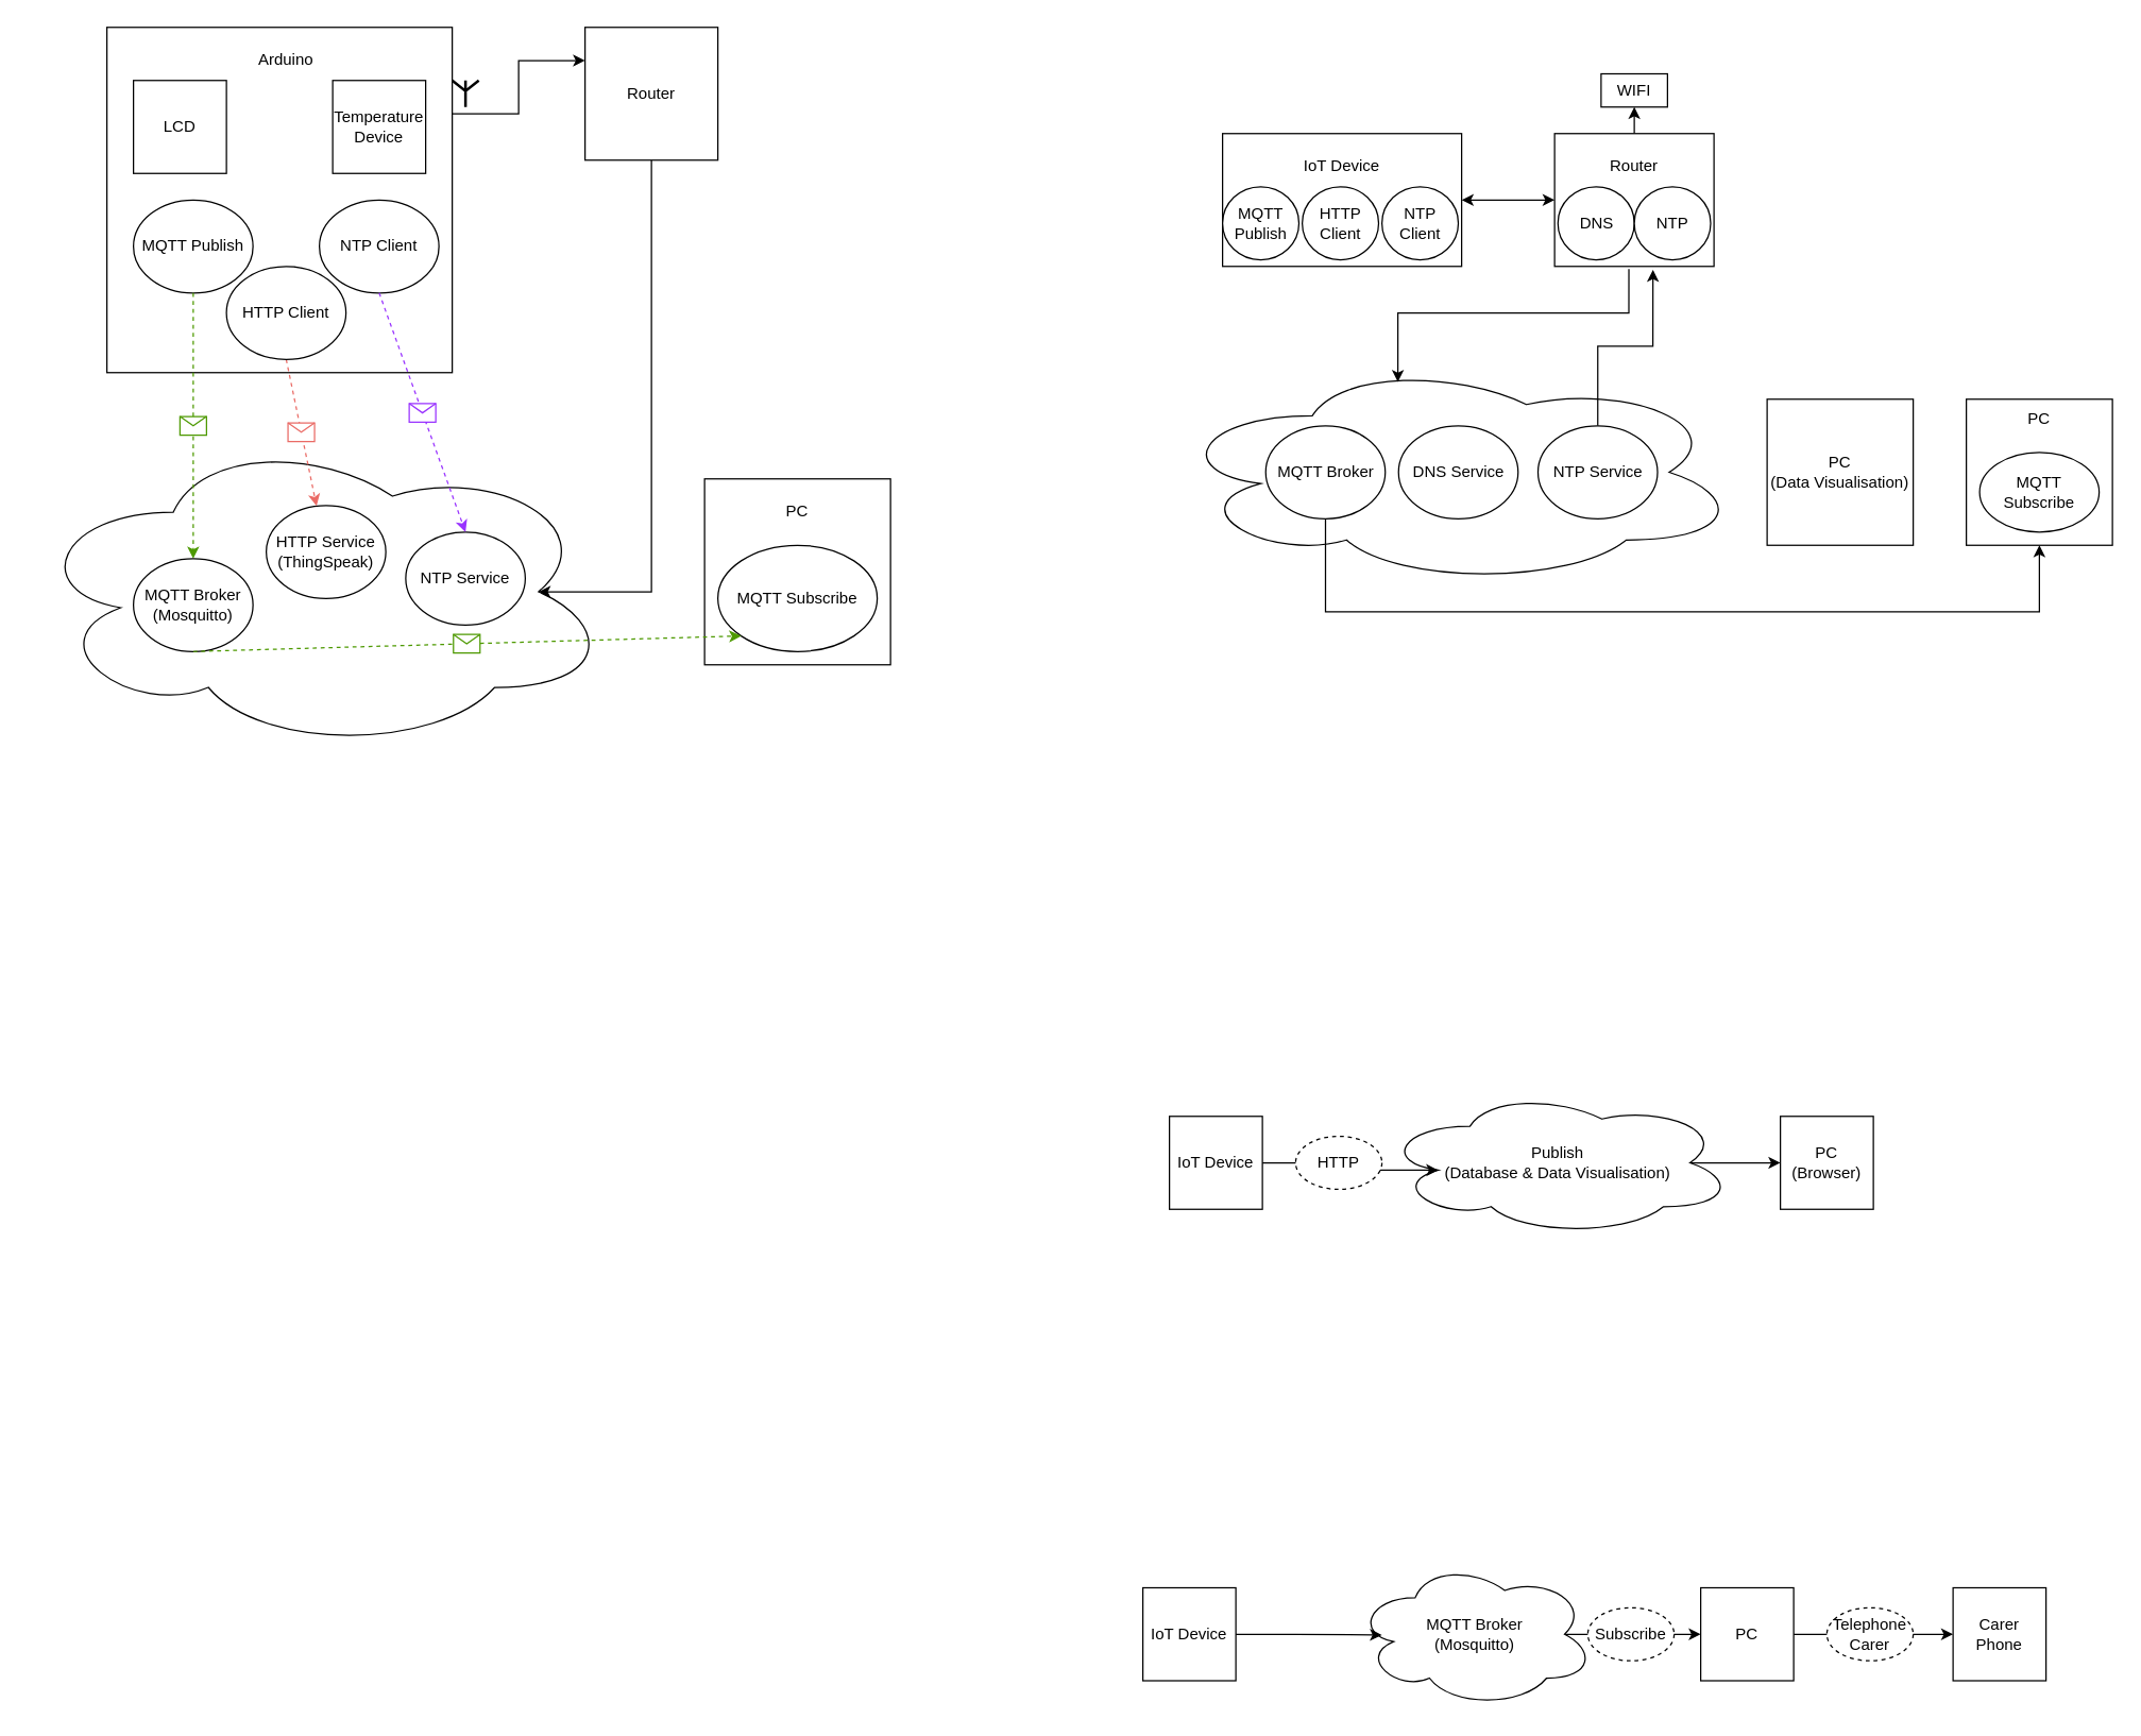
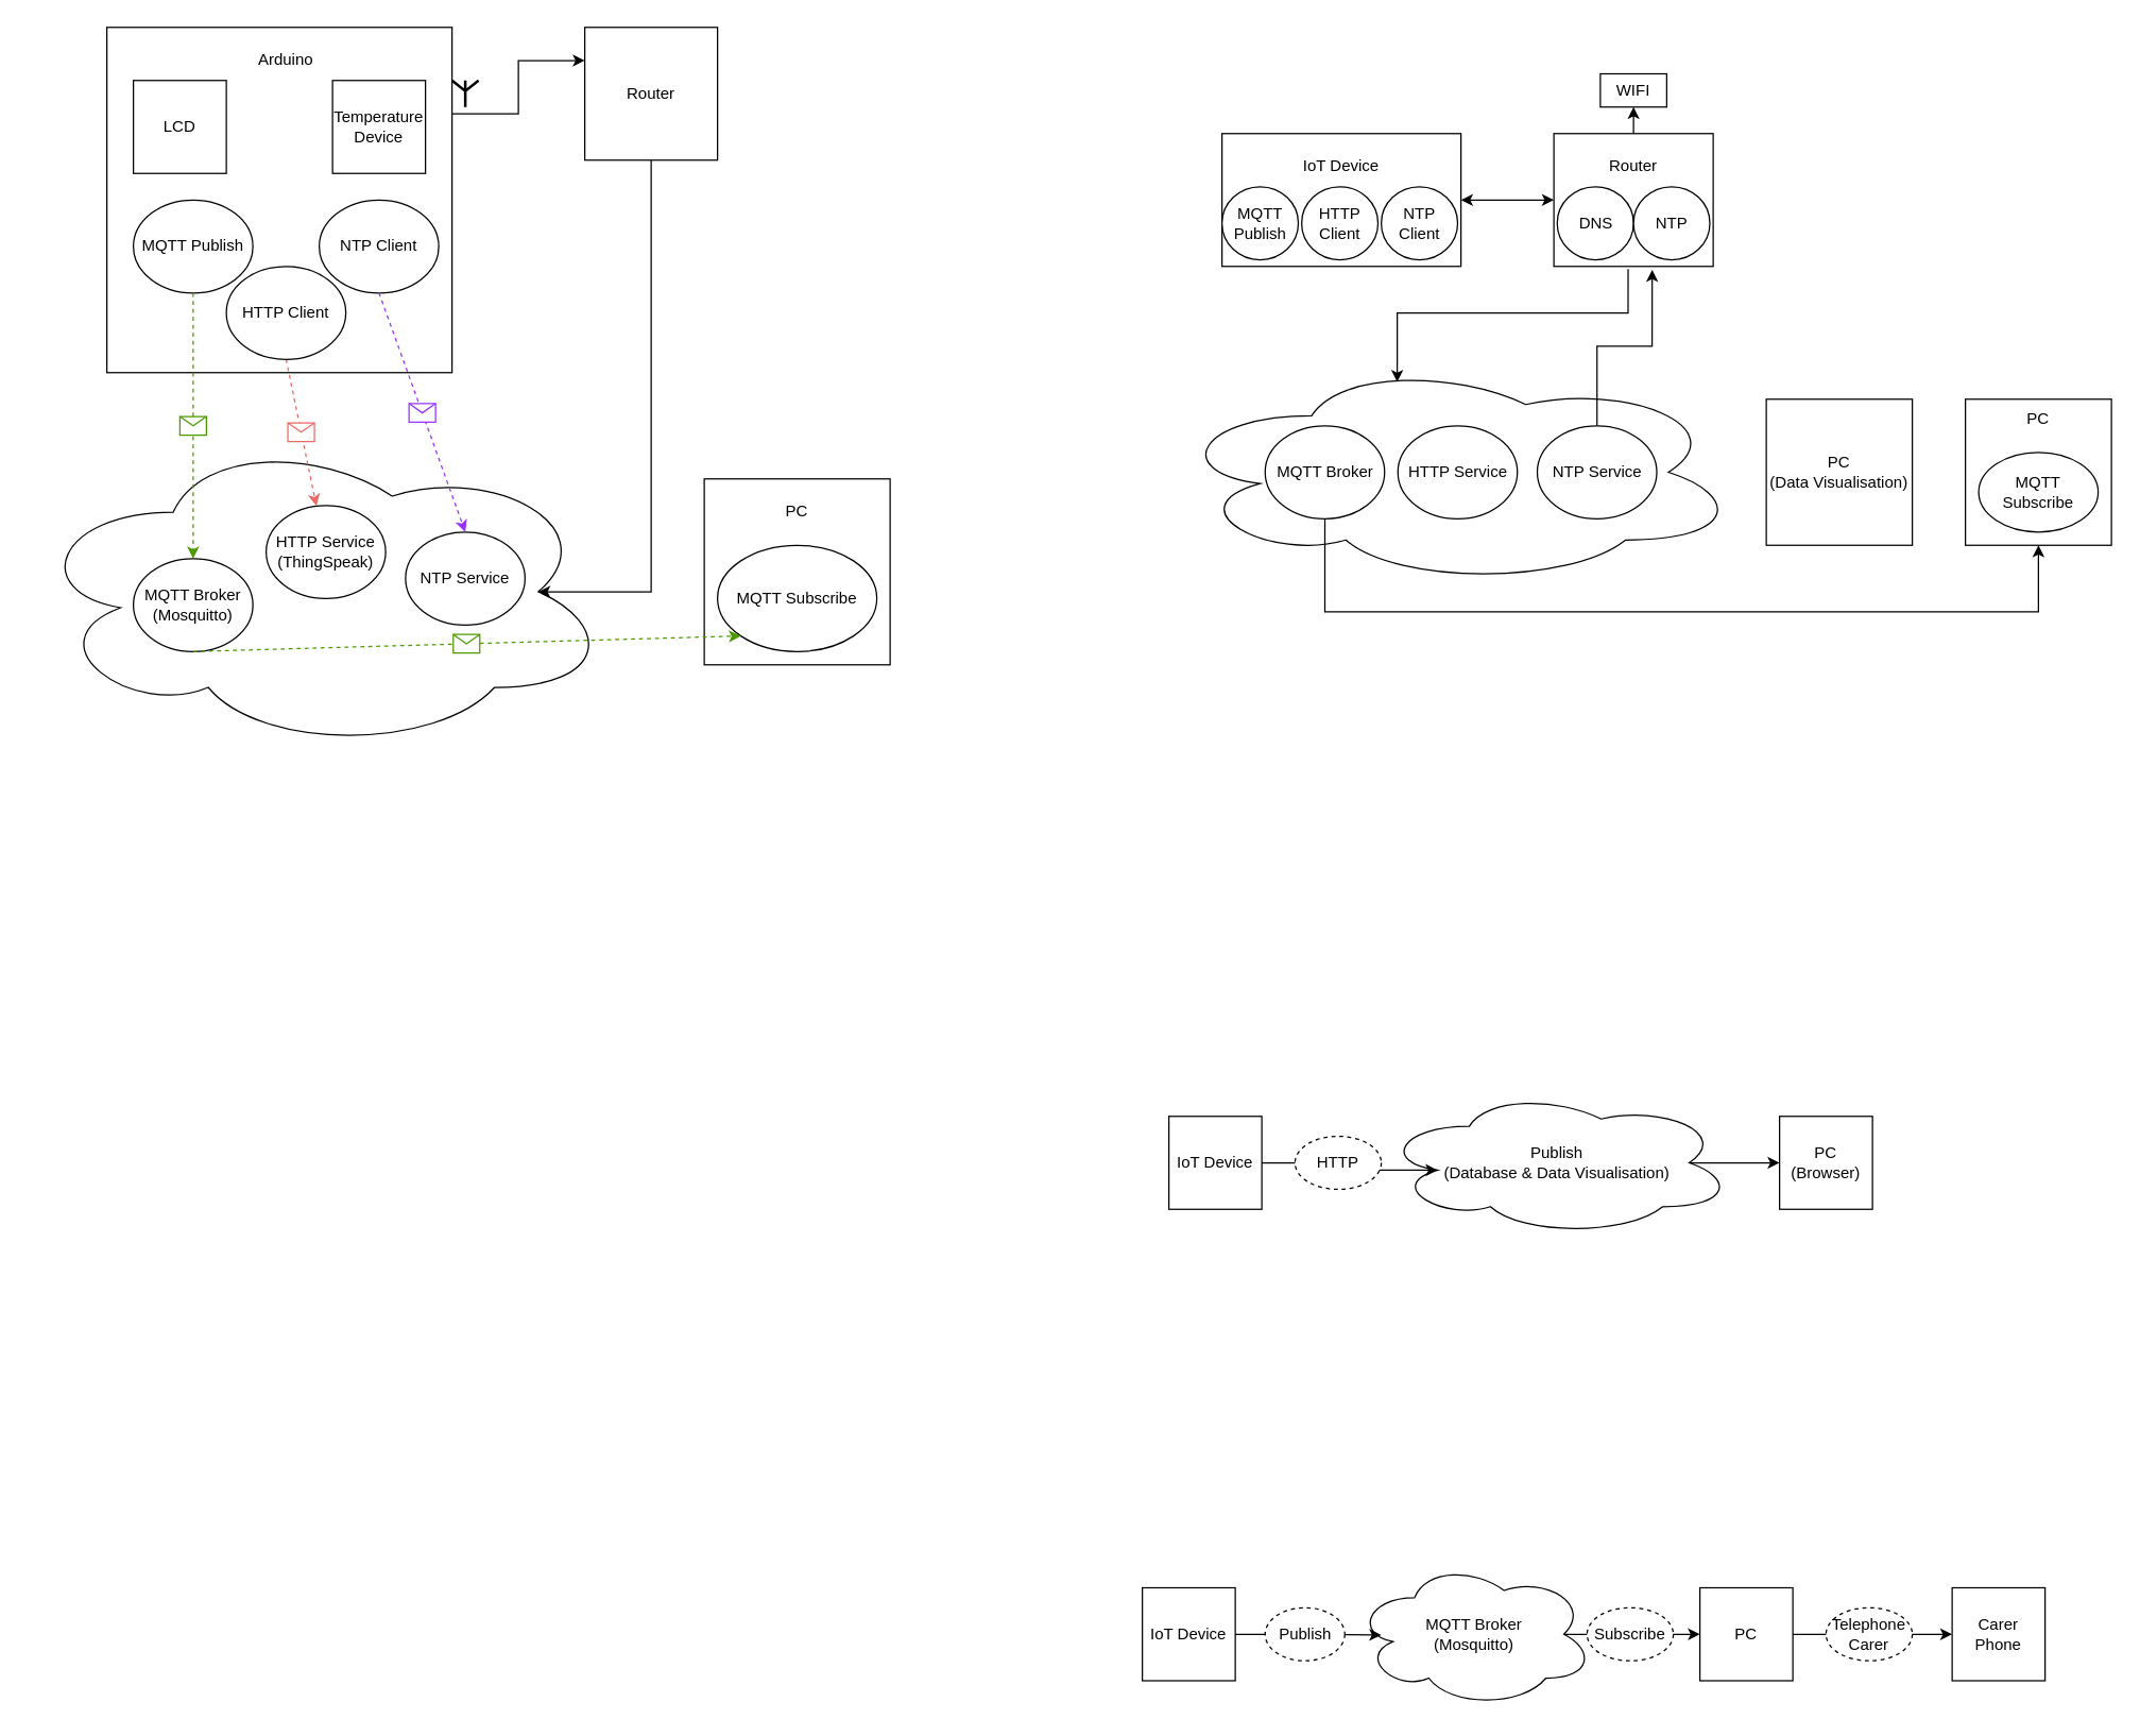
- <mxCell id="47" value="DNS Service" style="ellipse;whiteSpace=wrap;html=1;" vertex="1" parent="1"><mxGeometry x="1052.5" y="320" width="90" height="70" as="geometry" /></mxCell>
+ <mxCell id="47" value="HTTP Service" style="ellipse;whiteSpace=wrap;html=1;" vertex="1" parent="1"><mxGeometry x="1052.5" y="320" width="90" height="70" as="geometry" /></mxCell>
+ <mxCell id="64" value="Publish" style="ellipse;whiteSpace=wrap;html=1;dashed=1;" parent="1" vertex="1"><mxGeometry x="952.5" y="1210" width="60" height="40" as="geometry" /></mxCell>
